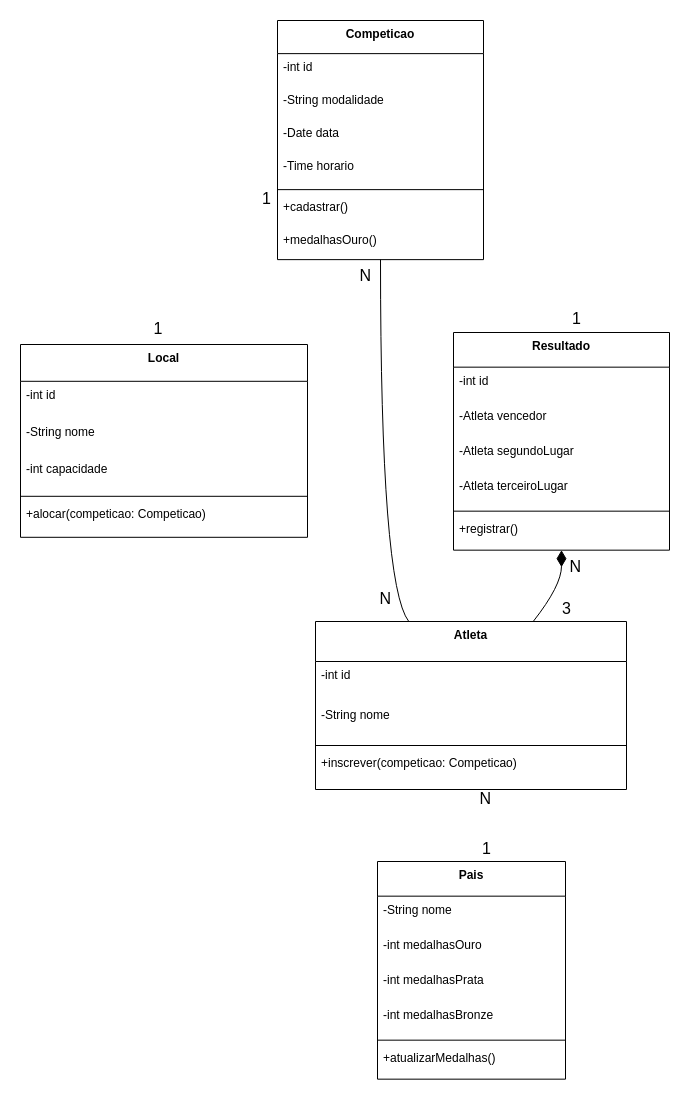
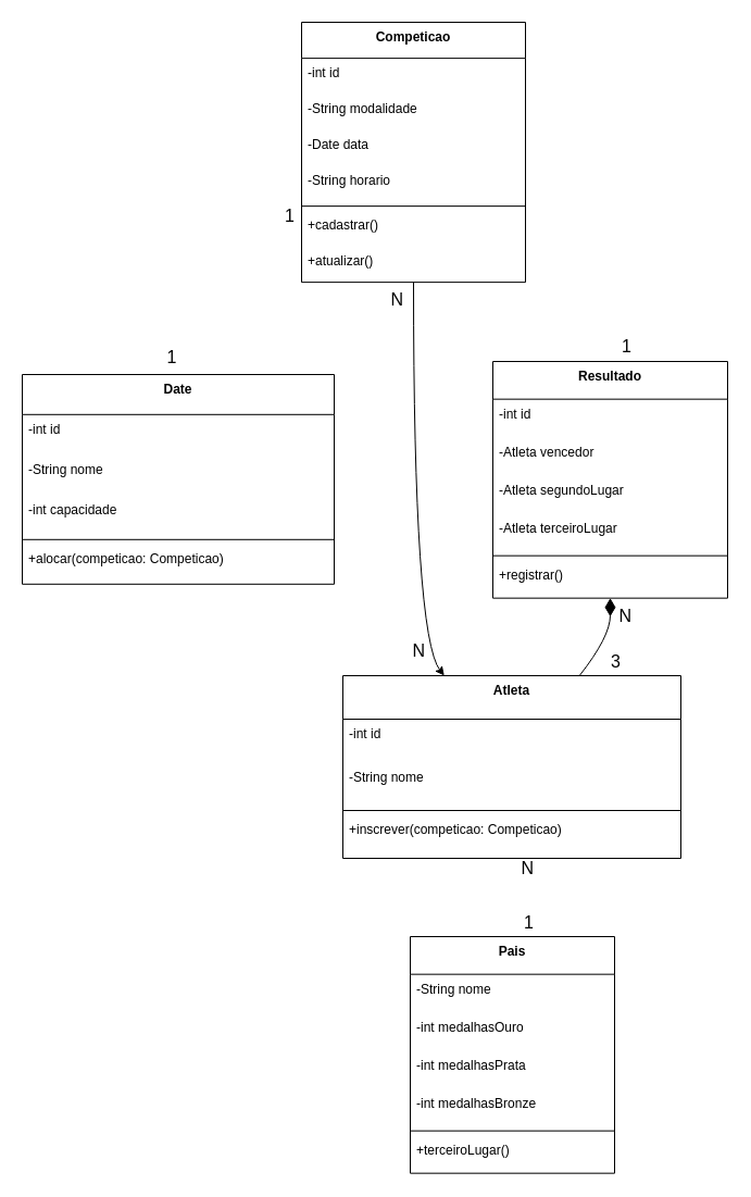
- <mxCell id="6" value="-Time horario" style="text;strokeColor=none;fillColor=none;align=left;verticalAlign=top;spacingLeft=4;spacingRight=4;overflow=hidden;rotatable=0;points=[[0,0.5],[1,0.5]];portConstraint=eastwest;" vertex="1" parent="2"><mxGeometry y="132.143" width="206" height="33" as="geometry" /></mxCell>
+ <mxCell id="6" value="-String horario" style="text;strokeColor=none;fillColor=none;align=left;verticalAlign=top;spacingLeft=4;spacingRight=4;overflow=hidden;rotatable=0;points=[[0,0.5],[1,0.5]];portConstraint=eastwest;" vertex="1" parent="2"><mxGeometry y="132.143" width="206" height="33" as="geometry" /></mxCell>
- <mxCell id="9" value="+medalhasOuro()" style="text;strokeColor=none;fillColor=none;align=left;verticalAlign=top;spacingLeft=4;spacingRight=4;overflow=hidden;rotatable=0;points=[[0,0.5],[1,0.5]];portConstraint=eastwest;" vertex="1" parent="2"><mxGeometry y="206.143" width="206" height="33" as="geometry" /></mxCell>
+ <mxCell id="9" value="+atualizar()" style="text;strokeColor=none;fillColor=none;align=left;verticalAlign=top;spacingLeft=4;spacingRight=4;overflow=hidden;rotatable=0;points=[[0,0.5],[1,0.5]];portConstraint=eastwest;" vertex="1" parent="2"><mxGeometry y="206.143" width="206" height="33" as="geometry" /></mxCell>
- <mxCell id="15" value="Local" style="swimlane;fontStyle=1;align=center;verticalAlign=top;childLayout=stackLayout;horizontal=1;startSize=36.8;horizontalStack=0;resizeParent=1;resizeParentMax=0;resizeLast=0;collapsible=0;marginBottom=0;" vertex="1" parent="1"><mxGeometry x="20" y="344" width="287" height="192.8" as="geometry" /></mxCell>
+ <mxCell id="15" value="Date" style="swimlane;fontStyle=1;align=center;verticalAlign=top;childLayout=stackLayout;horizontal=1;startSize=36.8;horizontalStack=0;resizeParent=1;resizeParentMax=0;resizeLast=0;collapsible=0;marginBottom=0;" vertex="1" parent="1"><mxGeometry x="20" y="344" width="287" height="192.8" as="geometry" /></mxCell>
- <mxCell id="35" value="" style="curved=1;startArrow=none;endArrow=none;exitX=0.5;exitY=1;entryX=0.3;entryY=0;" edge="1" parent="1" source="2" target="10"><mxGeometry relative="1" as="geometry"><Array as="points"><mxPoint x="380" y="585" /></Array></mxGeometry></mxCell>
+ <mxCell id="35" value="" style="curved=1;startArrow=none;endArrow=classic;exitX=0.5;exitY=1;entryX=0.3;entryY=0;" edge="1" parent="1" source="2" target="10"><mxGeometry relative="1" as="geometry"><Array as="points"><mxPoint x="380" y="585" /></Array></mxGeometry></mxCell>
- <mxCell id="34" value="+atualizarMedalhas()" style="text;strokeColor=none;fillColor=none;align=left;verticalAlign=top;spacingLeft=4;spacingRight=4;overflow=hidden;rotatable=0;points=[[0,0.5],[1,0.5]];portConstraint=eastwest;" vertex="1" parent="28"><mxGeometry y="182.667" width="188" height="35" as="geometry" /></mxCell>
+ <mxCell id="34" value="+terceiroLugar()" style="text;strokeColor=none;fillColor=none;align=left;verticalAlign=top;spacingLeft=4;spacingRight=4;overflow=hidden;rotatable=0;points=[[0,0.5],[1,0.5]];portConstraint=eastwest;" vertex="1" parent="28"><mxGeometry y="182.667" width="188" height="35" as="geometry" /></mxCell>
